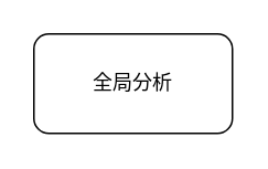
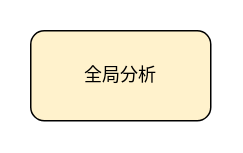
- <mxCell id="2" value="全局分析" style="rounded=1;whiteSpace=wrap;html=1;" vertex="1" parent="1"><mxGeometry x="20" y="20" width="120" height="60" as="geometry" /></mxCell>
+ <mxCell id="2" value="全局分析" style="rounded=1;whiteSpace=wrap;html=1;fillColor=#fff2cc;" vertex="1" parent="1"><mxGeometry x="20" y="20" width="120" height="60" as="geometry" /></mxCell>
